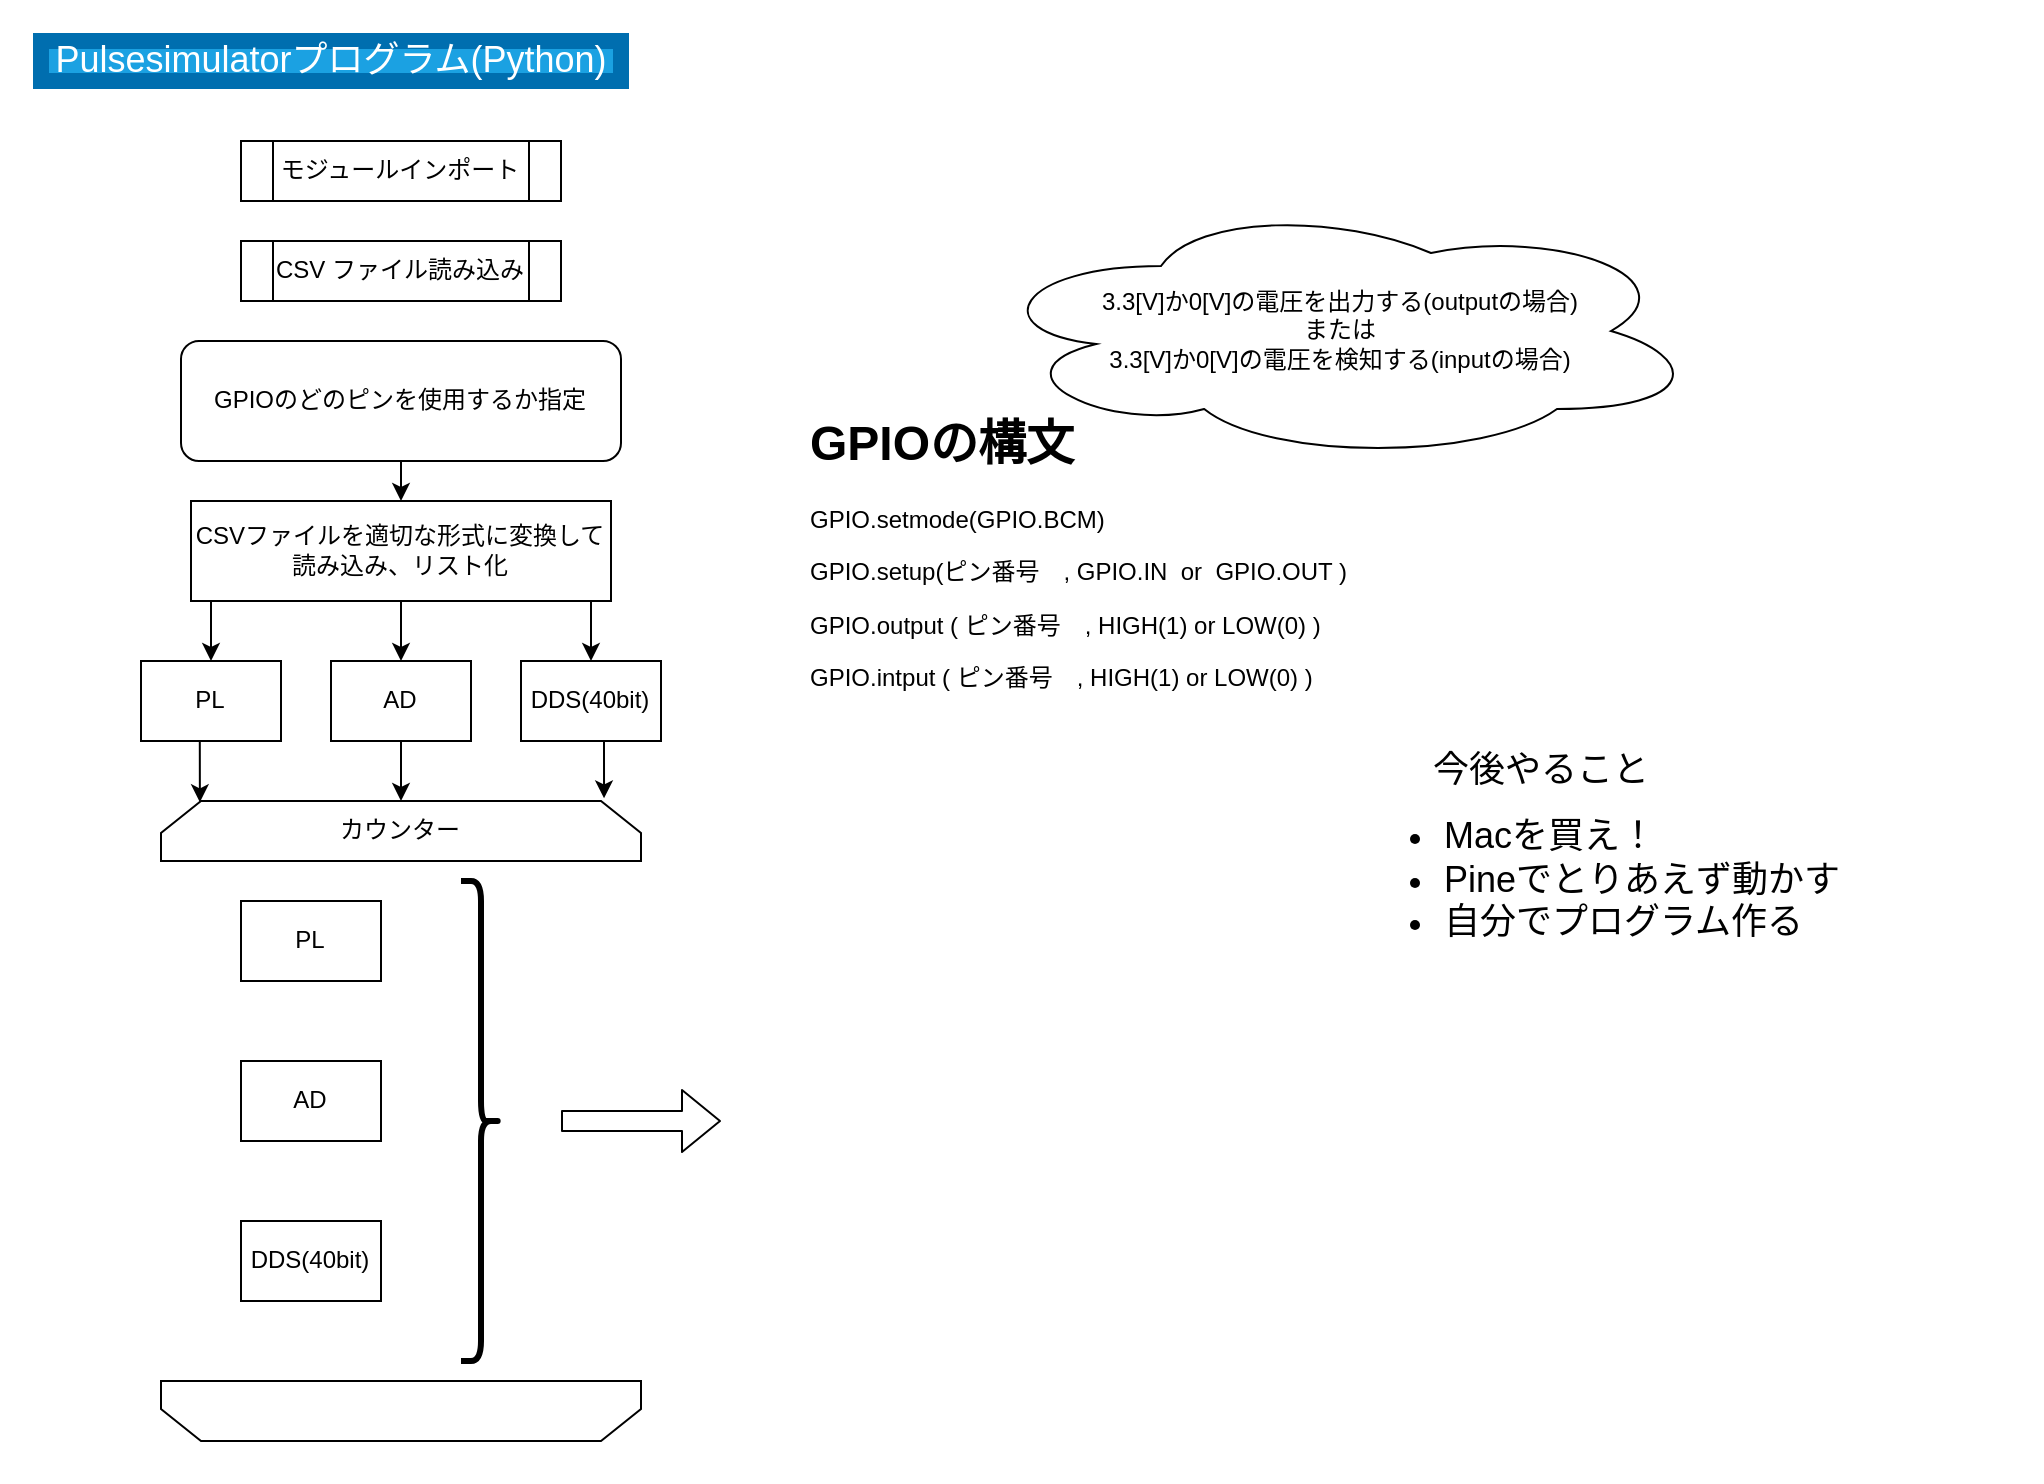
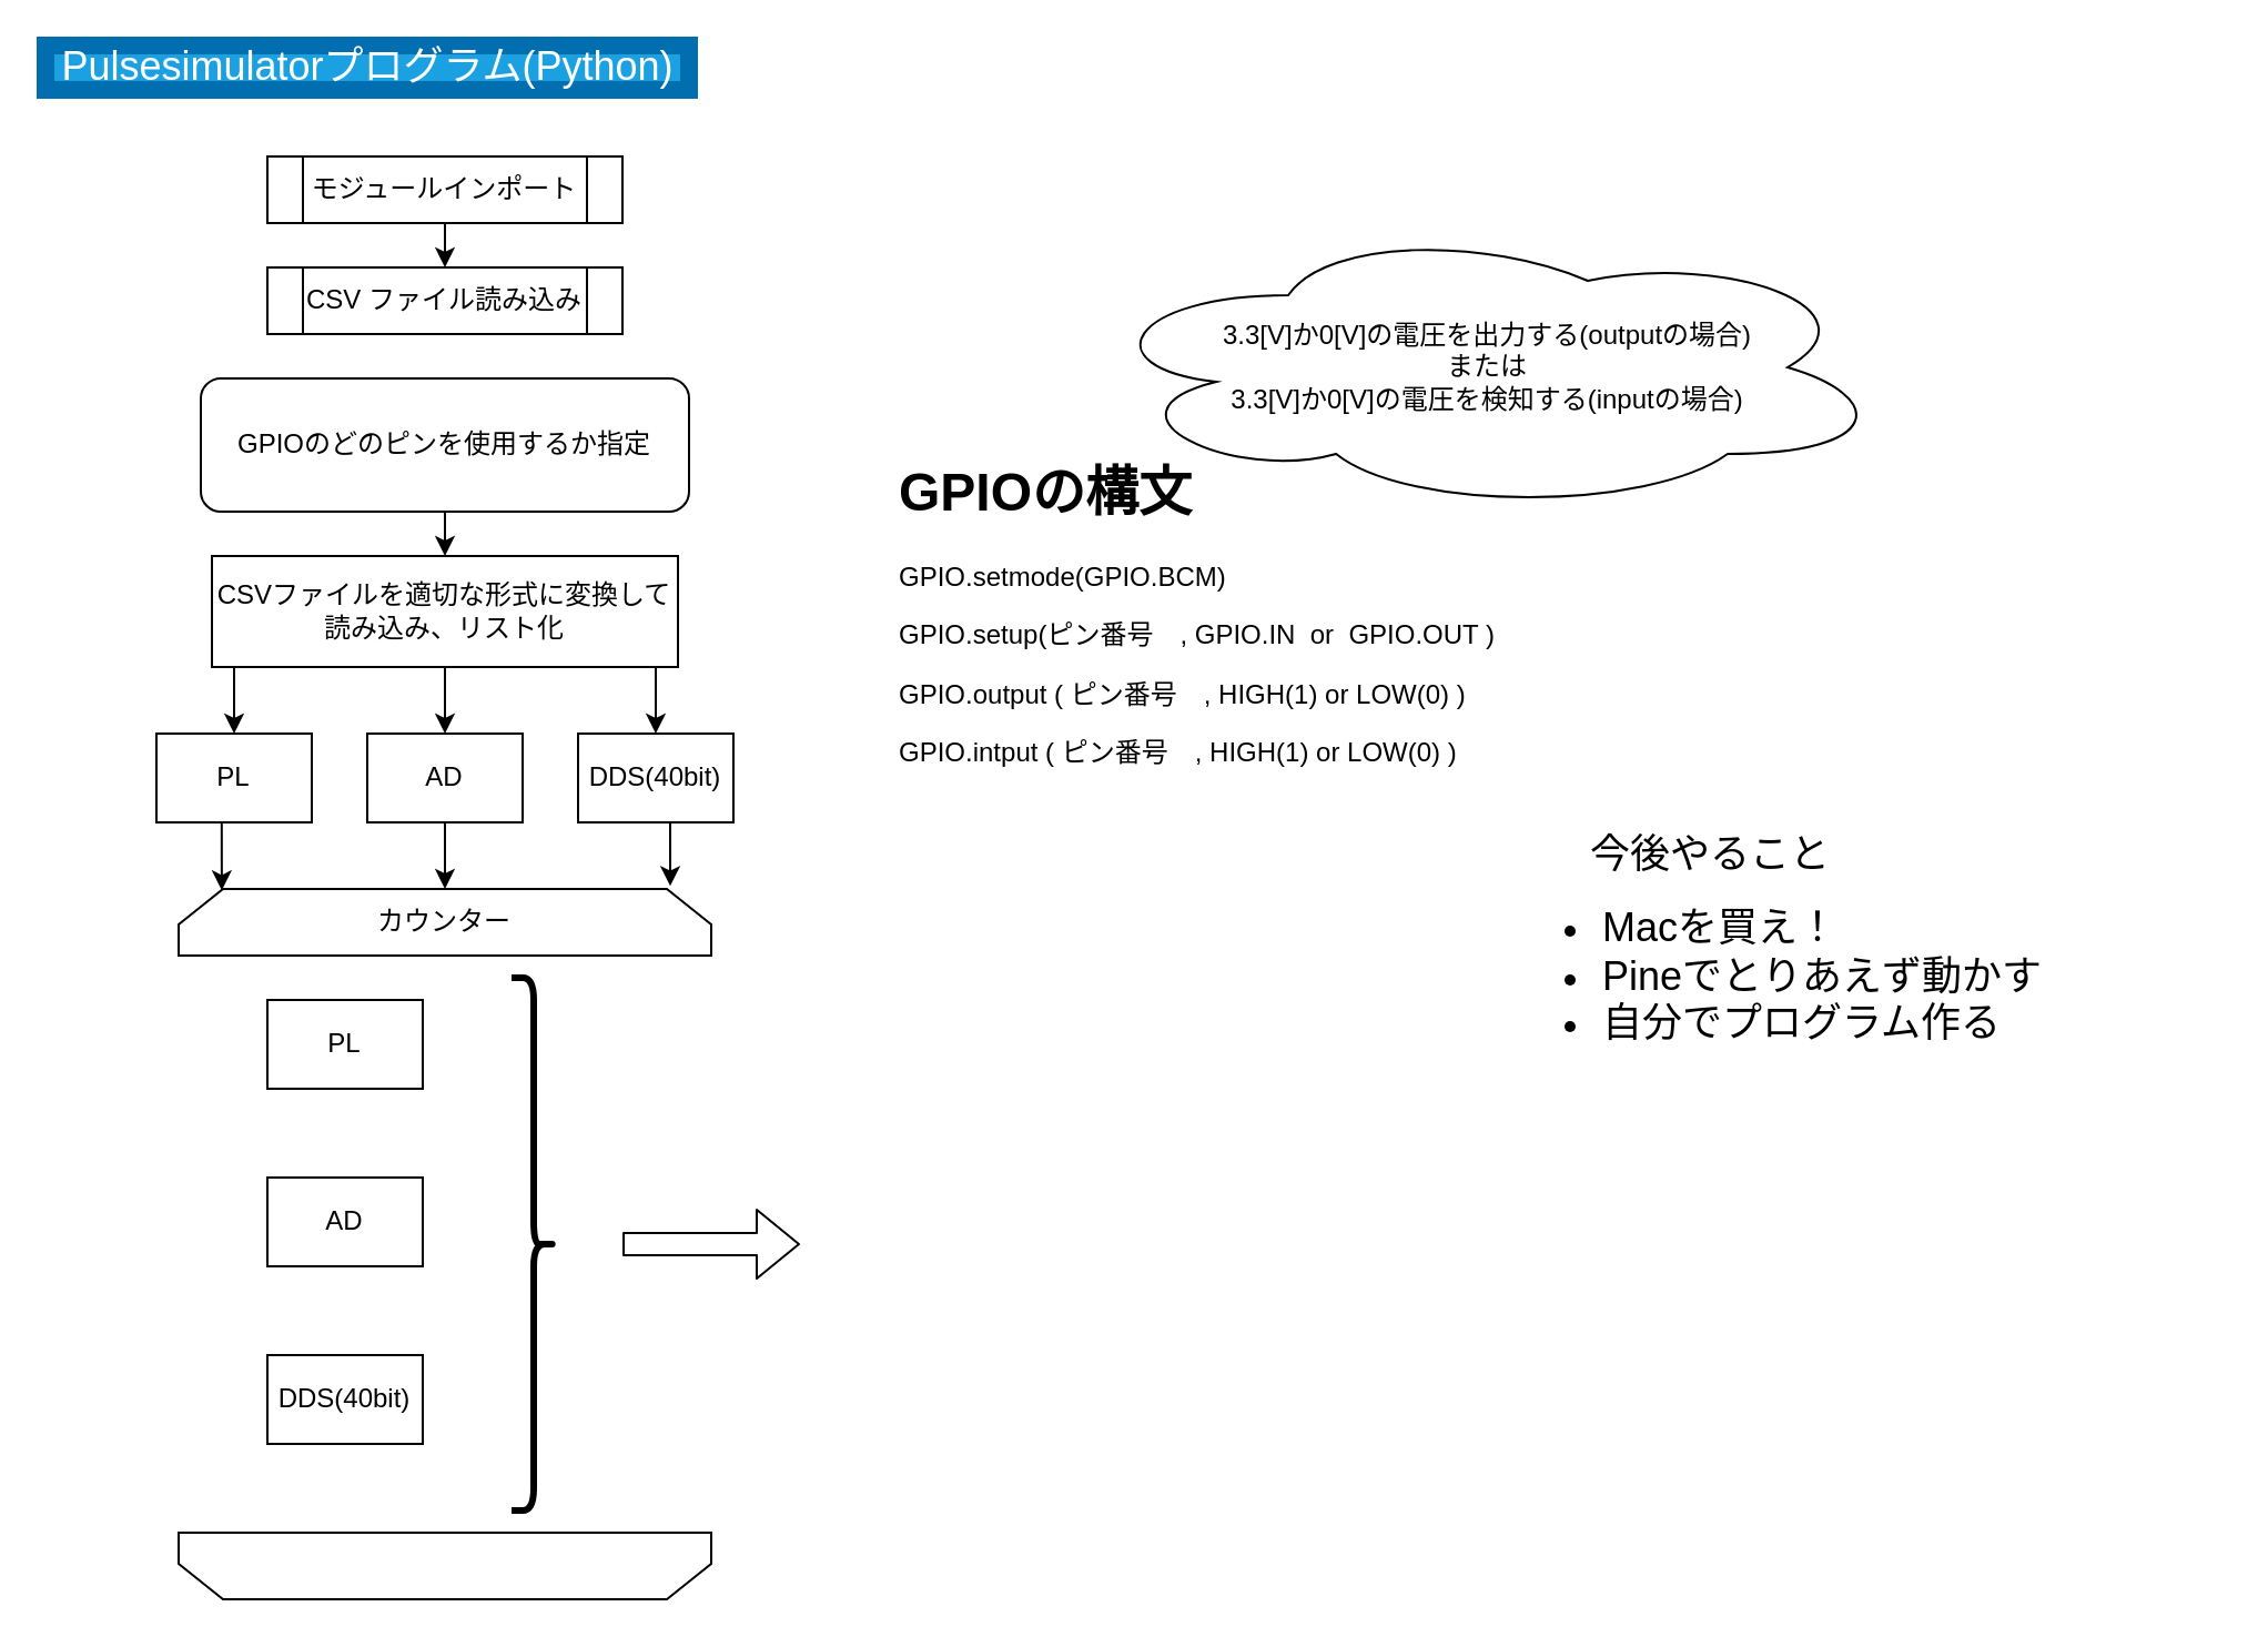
+ <mxCell id="4" style="edgeStyle=orthogonalEdgeStyle;rounded=0;orthogonalLoop=1;jettySize=auto;html=1;exitX=0.5;exitY=1;exitDx=0;exitDy=0;entryX=0.5;entryY=0;entryDx=0;entryDy=0;" edge="1" parent="1" source="5" target="3"><mxGeometry relative="1" as="geometry" /></mxCell>
